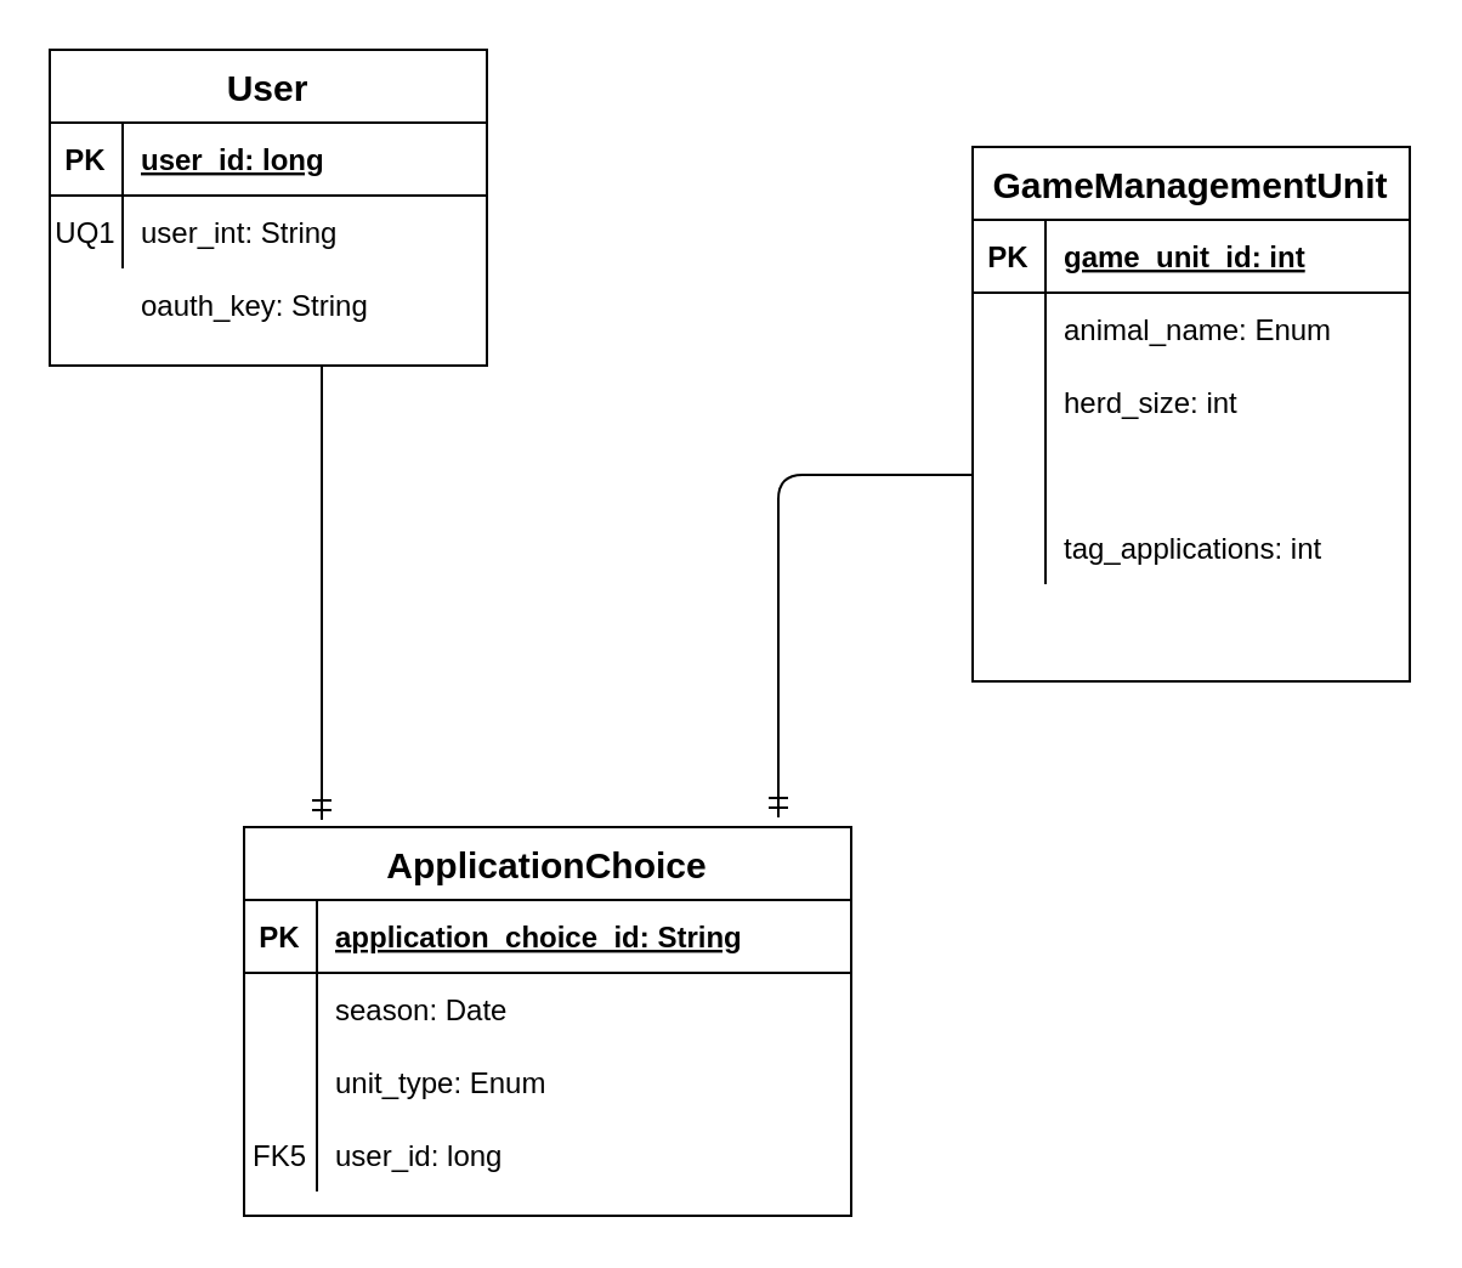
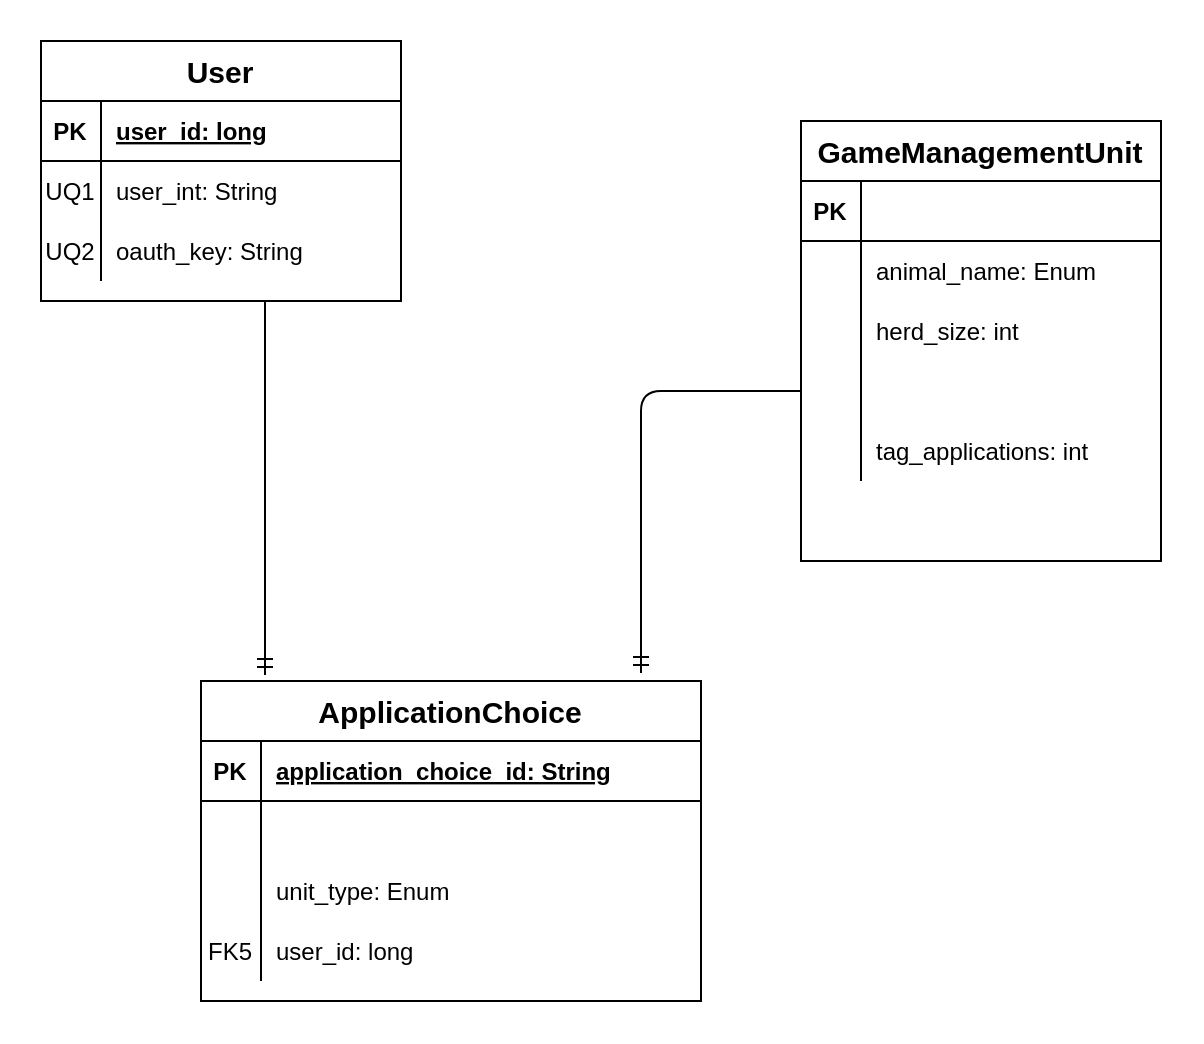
- <mxCell id="15" value="game_unit_id: int" style="shape=partialRectangle;connectable=0;fillColor=none;top=0;left=0;bottom=0;right=0;align=left;spacingLeft=6;fontStyle=5;overflow=hidden;" parent="13" vertex="1"><mxGeometry x="30" width="150" height="30" as="geometry" /></mxCell>
+ <mxCell id="10" value="UQ2" style="shape=partialRectangle;connectable=0;fillColor=none;top=0;left=0;bottom=0;right=0;editable=1;overflow=hidden;" parent="9" vertex="1"><mxGeometry width="30" height="30" as="geometry" /></mxCell>
- <mxCell id="35" value="season: Date" style="shape=partialRectangle;connectable=0;fillColor=none;top=0;left=0;bottom=0;right=0;align=left;spacingLeft=6;overflow=hidden;" parent="33" vertex="1"><mxGeometry x="30" width="220" height="30" as="geometry" /></mxCell>
